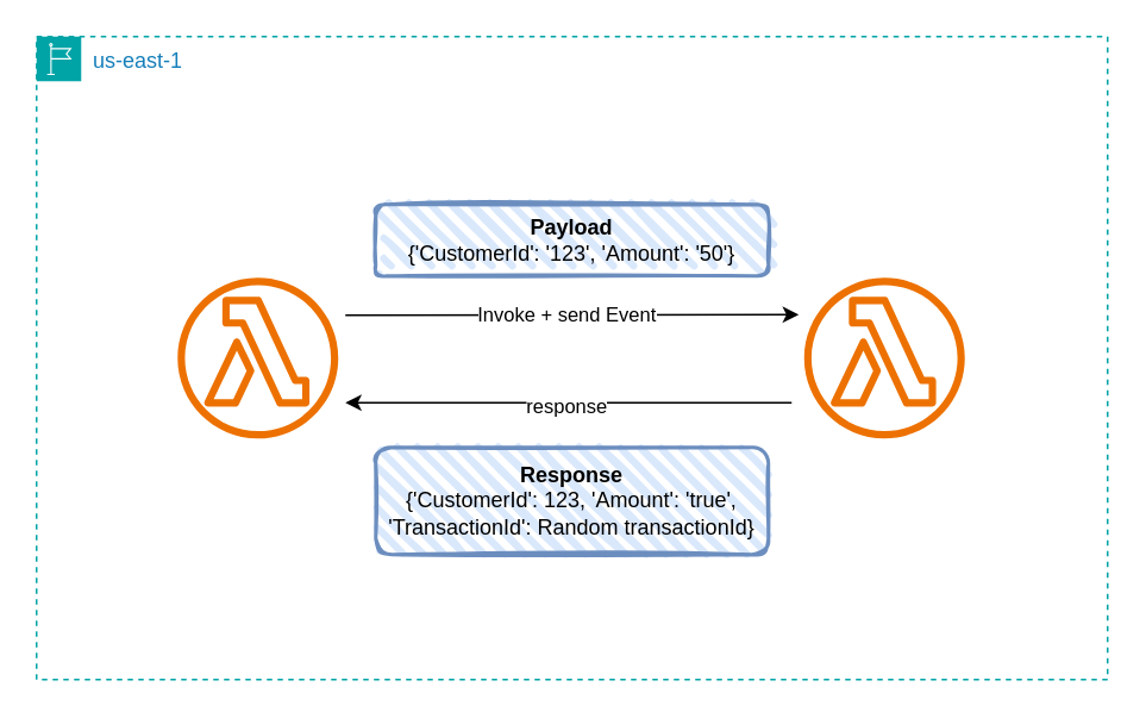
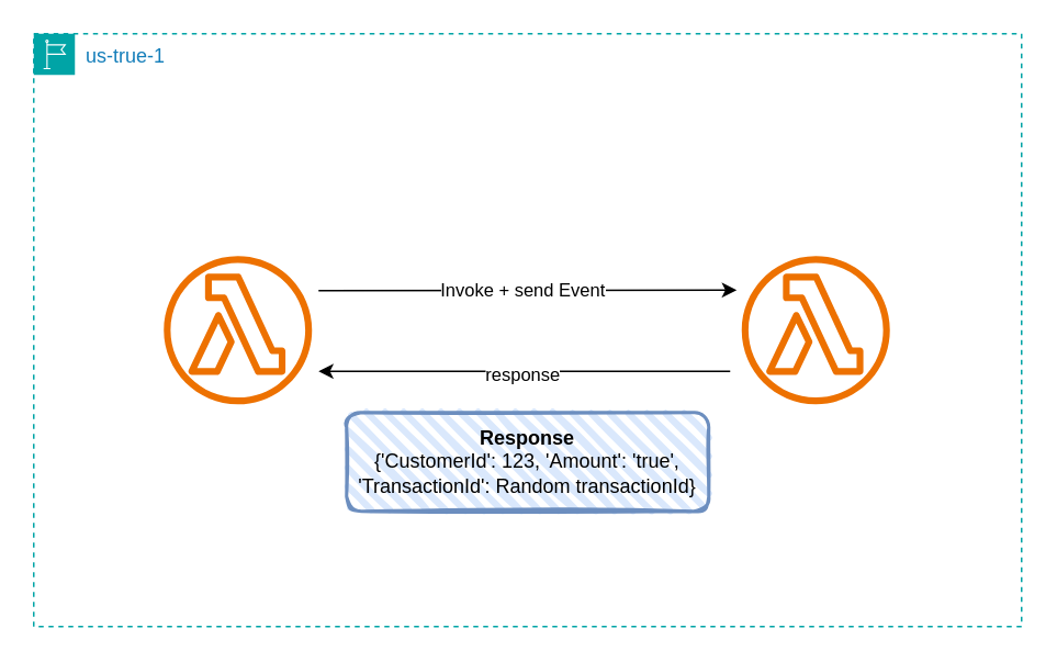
- <mxCell id="2" value="us-east-1" style="points=[[0,0],[0.25,0],[0.5,0],[0.75,0],[1,0],[1,0.25],[1,0.5],[1,0.75],[1,1],[0.75,1],[0.5,1],[0.25,1],[0,1],[0,0.75],[0,0.5],[0,0.25]];outlineConnect=0;gradientColor=none;html=1;whiteSpace=wrap;fontSize=12;fontStyle=0;container=1;pointerEvents=0;collapsible=0;recursiveResize=0;shape=mxgraph.aws4.group;grIcon=mxgraph.aws4.group_region;strokeColor=#00A4A6;fillColor=none;verticalAlign=top;align=left;spacingLeft=30;fontColor=#147EBA;dashed=1;" vertex="1" parent="1"><mxGeometry x="20" y="20" width="600" height="360" as="geometry" /></mxCell>
+ <mxCell id="2" value="us-true-1" style="points=[[0,0],[0.25,0],[0.5,0],[0.75,0],[1,0],[1,0.25],[1,0.5],[1,0.75],[1,1],[0.75,1],[0.5,1],[0.25,1],[0,1],[0,0.75],[0,0.5],[0,0.25]];outlineConnect=0;gradientColor=none;html=1;whiteSpace=wrap;fontSize=12;fontStyle=0;container=1;pointerEvents=0;collapsible=0;recursiveResize=0;shape=mxgraph.aws4.group;grIcon=mxgraph.aws4.group_region;strokeColor=#00A4A6;fillColor=none;verticalAlign=top;align=left;spacingLeft=30;fontColor=#147EBA;dashed=1;" vertex="1" parent="1"><mxGeometry x="20" y="20" width="600" height="360" as="geometry" /></mxCell>
- <mxCell id="9" value="&lt;b&gt;Payload&lt;/b&gt;&lt;br&gt;{'CustomerId': '123', 'Amount': '50'}" style="rounded=1;whiteSpace=wrap;html=1;strokeWidth=2;fillWeight=4;hachureGap=8;hachureAngle=45;fillColor=#dae8fc;sketch=1;strokeColor=#6c8ebf;" vertex="1" parent="2"><mxGeometry x="190" y="94" width="220" height="40" as="geometry" /></mxCell>
